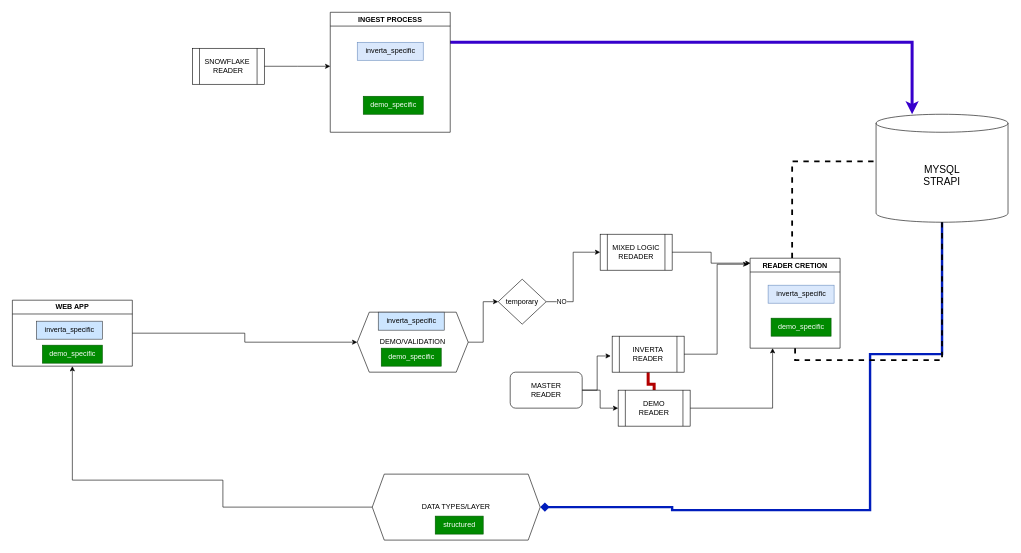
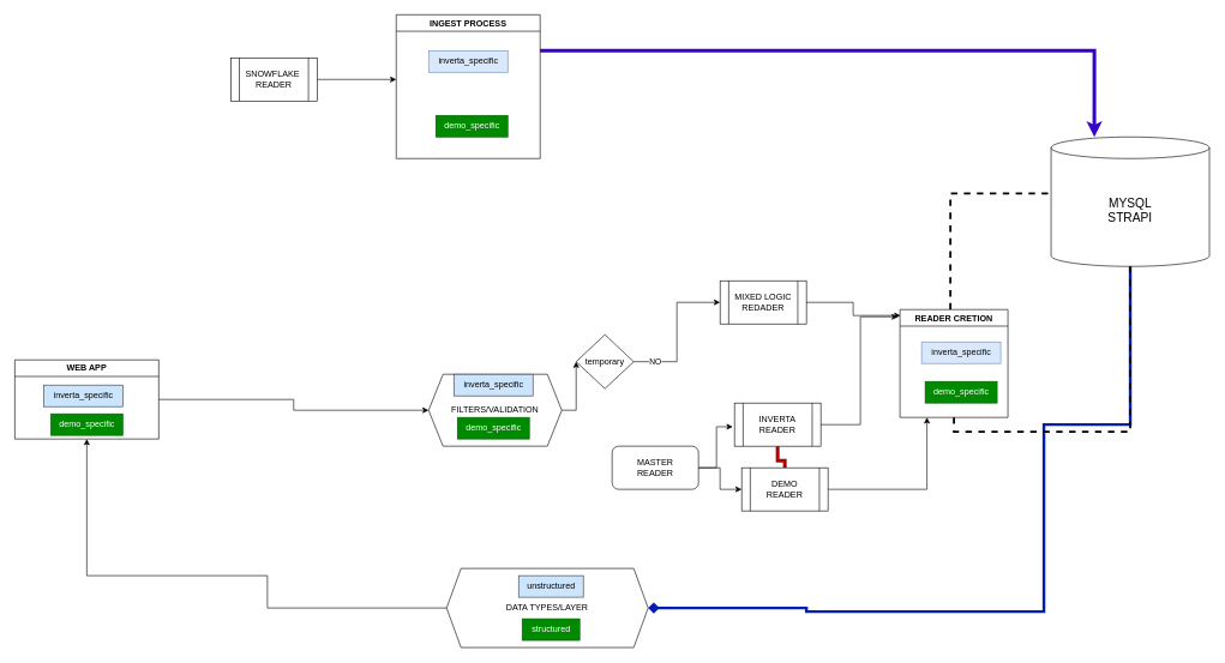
- <mxCell id="35" value="temporary" style="rhombus;whiteSpace=wrap;html=1;" parent="1" vertex="1"><mxGeometry x="830" y="465" width="80" height="75" as="geometry" /></mxCell>
+ <mxCell id="35" value="temporary" style="rhombus;whiteSpace=wrap;html=1;" parent="1" vertex="1"><mxGeometry x="800" y="465" width="80" height="75" as="geometry" /></mxCell>
- <mxCell id="7" value="DEMO/VALIDATION" style="shape=hexagon;perimeter=hexagonPerimeter2;whiteSpace=wrap;html=1;fixedSize=1;fillColor=none;gradientColor=#595959;gradientDirection=north;" parent="1" vertex="1"><mxGeometry x="595" y="520" width="185" height="100" as="geometry" /></mxCell>
+ <mxCell id="7" value="FILTERS/VALIDATION" style="shape=hexagon;perimeter=hexagonPerimeter2;whiteSpace=wrap;html=1;fixedSize=1;fillColor=none;gradientColor=#595959;gradientDirection=north;" parent="1" vertex="1"><mxGeometry x="595" y="520" width="185" height="100" as="geometry" /></mxCell>
+ <mxCell id="30" value="&lt;div&gt;unstructured&lt;/div&gt;" style="text;html=1;align=center;verticalAlign=middle;resizable=0;points=[];autosize=1;strokeColor=#36393d;fillColor=#cce5ff;" parent="1" vertex="1"><mxGeometry x="720" y="800" width="90" height="30" as="geometry" /></mxCell>
